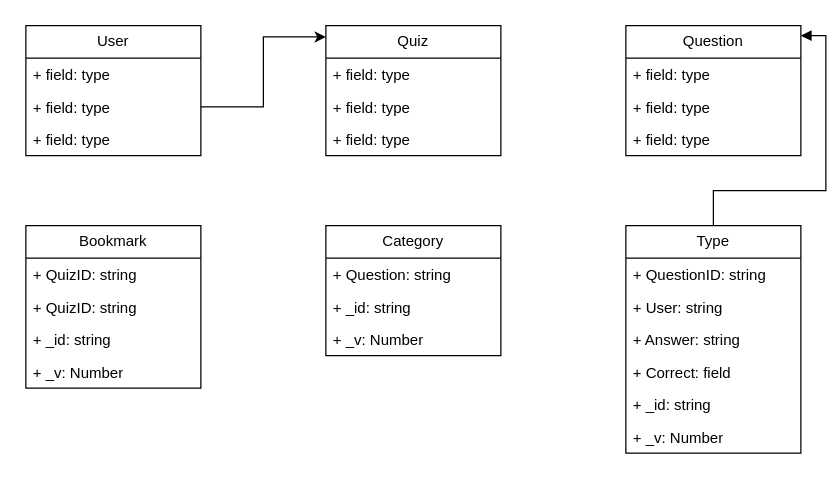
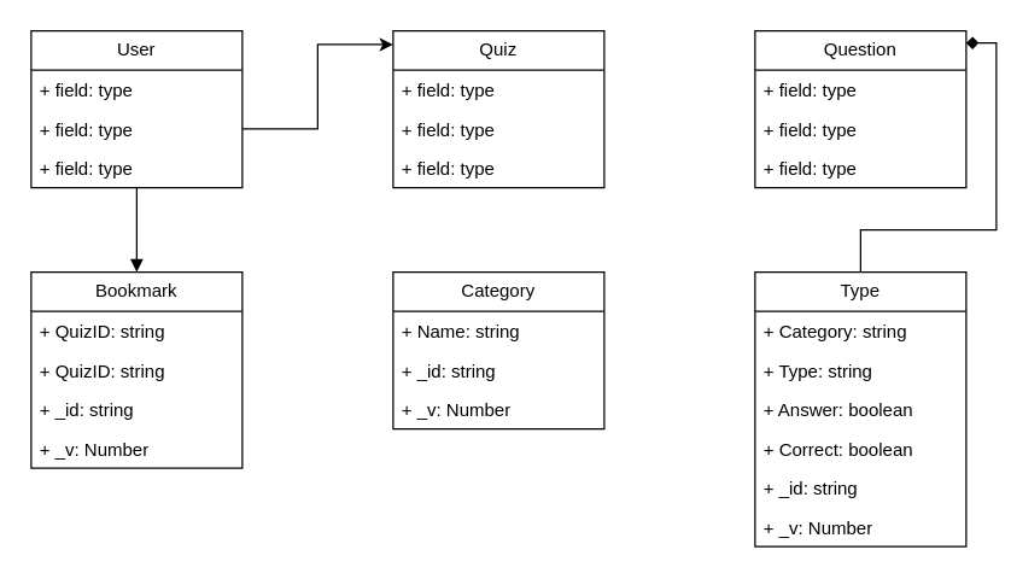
- <mxCell id="15" style="edgeStyle=orthogonalEdgeStyle;rounded=0;orthogonalLoop=1;jettySize=auto;html=1;entryX=1;entryY=0.077;entryDx=0;entryDy=0;entryPerimeter=0;endArrow=block;endFill=1;" edge="1" parent="1" source="16" target="11"><mxGeometry relative="1" as="geometry"><mxPoint x="760" y="30" as="targetPoint" /></mxGeometry></mxCell>
+ <mxCell id="15" style="edgeStyle=orthogonalEdgeStyle;rounded=0;orthogonalLoop=1;jettySize=auto;html=1;entryX=1;entryY=0.077;entryDx=0;entryDy=0;entryPerimeter=0;endArrow=diamond;endFill=1;" edge="1" parent="1" source="16" target="11"><mxGeometry relative="1" as="geometry"><mxPoint x="760" y="30" as="targetPoint" /></mxGeometry></mxCell>
+ <mxCell id="2" style="edgeStyle=orthogonalEdgeStyle;rounded=0;orthogonalLoop=1;jettySize=auto;html=1;entryX=0.5;entryY=0;entryDx=0;entryDy=0;endArrow=block;endFill=1;" edge="1" parent="1" source="3" target="27"><mxGeometry relative="1" as="geometry" /></mxCell>
- <mxCell id="24" value="+ Question: string" style="text;strokeColor=none;fillColor=none;align=left;verticalAlign=top;spacingLeft=4;spacingRight=4;overflow=hidden;rotatable=0;points=[[0,0.5],[1,0.5]];portConstraint=eastwest;whiteSpace=wrap;html=1;" vertex="1" parent="23"><mxGeometry y="26" width="140" height="26" as="geometry" /></mxCell>
+ <mxCell id="24" value="+ Name: string" style="text;strokeColor=none;fillColor=none;align=left;verticalAlign=top;spacingLeft=4;spacingRight=4;overflow=hidden;rotatable=0;points=[[0,0.5],[1,0.5]];portConstraint=eastwest;whiteSpace=wrap;html=1;" vertex="1" parent="23"><mxGeometry y="26" width="140" height="26" as="geometry" /></mxCell>
- <mxCell id="17" value="+ QuestionID: string" style="text;strokeColor=none;fillColor=none;align=left;verticalAlign=top;spacingLeft=4;spacingRight=4;overflow=hidden;rotatable=0;points=[[0,0.5],[1,0.5]];portConstraint=eastwest;whiteSpace=wrap;html=1;" vertex="1" parent="16"><mxGeometry y="26" width="140" height="26" as="geometry" /></mxCell>
+ <mxCell id="17" value="+ Category: string" style="text;strokeColor=none;fillColor=none;align=left;verticalAlign=top;spacingLeft=4;spacingRight=4;overflow=hidden;rotatable=0;points=[[0,0.5],[1,0.5]];portConstraint=eastwest;whiteSpace=wrap;html=1;" vertex="1" parent="16"><mxGeometry y="26" width="140" height="26" as="geometry" /></mxCell>
- <mxCell id="18" value="+ User: string" style="text;strokeColor=none;fillColor=none;align=left;verticalAlign=top;spacingLeft=4;spacingRight=4;overflow=hidden;rotatable=0;points=[[0,0.5],[1,0.5]];portConstraint=eastwest;whiteSpace=wrap;html=1;" vertex="1" parent="16"><mxGeometry y="52" width="140" height="26" as="geometry" /></mxCell>
+ <mxCell id="18" value="+ Type: string" style="text;strokeColor=none;fillColor=none;align=left;verticalAlign=top;spacingLeft=4;spacingRight=4;overflow=hidden;rotatable=0;points=[[0,0.5],[1,0.5]];portConstraint=eastwest;whiteSpace=wrap;html=1;" vertex="1" parent="16"><mxGeometry y="52" width="140" height="26" as="geometry" /></mxCell>
- <mxCell id="19" value="+ Answer: string" style="text;strokeColor=none;fillColor=none;align=left;verticalAlign=top;spacingLeft=4;spacingRight=4;overflow=hidden;rotatable=0;points=[[0,0.5],[1,0.5]];portConstraint=eastwest;whiteSpace=wrap;html=1;" vertex="1" parent="16"><mxGeometry y="78" width="140" height="26" as="geometry" /></mxCell>
+ <mxCell id="19" value="+ Answer: boolean" style="text;strokeColor=none;fillColor=none;align=left;verticalAlign=top;spacingLeft=4;spacingRight=4;overflow=hidden;rotatable=0;points=[[0,0.5],[1,0.5]];portConstraint=eastwest;whiteSpace=wrap;html=1;" vertex="1" parent="16"><mxGeometry y="78" width="140" height="26" as="geometry" /></mxCell>
- <mxCell id="20" value="+ Correct: field" style="text;strokeColor=none;fillColor=none;align=left;verticalAlign=top;spacingLeft=4;spacingRight=4;overflow=hidden;rotatable=0;points=[[0,0.5],[1,0.5]];portConstraint=eastwest;whiteSpace=wrap;html=1;" vertex="1" parent="16"><mxGeometry y="104" width="140" height="26" as="geometry" /></mxCell>
+ <mxCell id="20" value="+ Correct: boolean" style="text;strokeColor=none;fillColor=none;align=left;verticalAlign=top;spacingLeft=4;spacingRight=4;overflow=hidden;rotatable=0;points=[[0,0.5],[1,0.5]];portConstraint=eastwest;whiteSpace=wrap;html=1;" vertex="1" parent="16"><mxGeometry y="104" width="140" height="26" as="geometry" /></mxCell>
